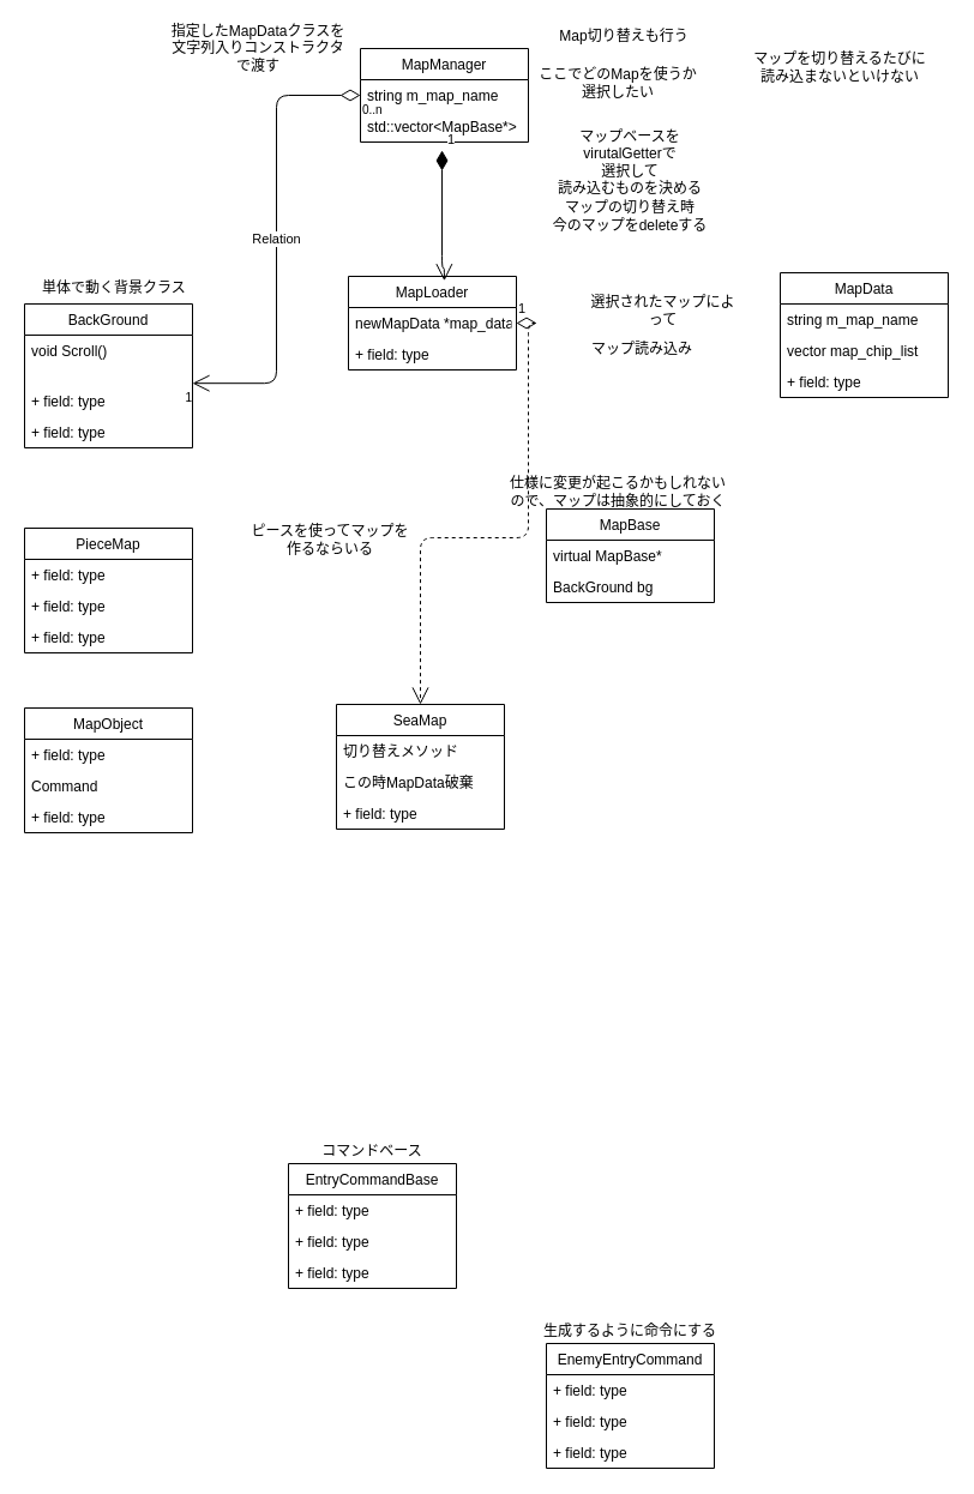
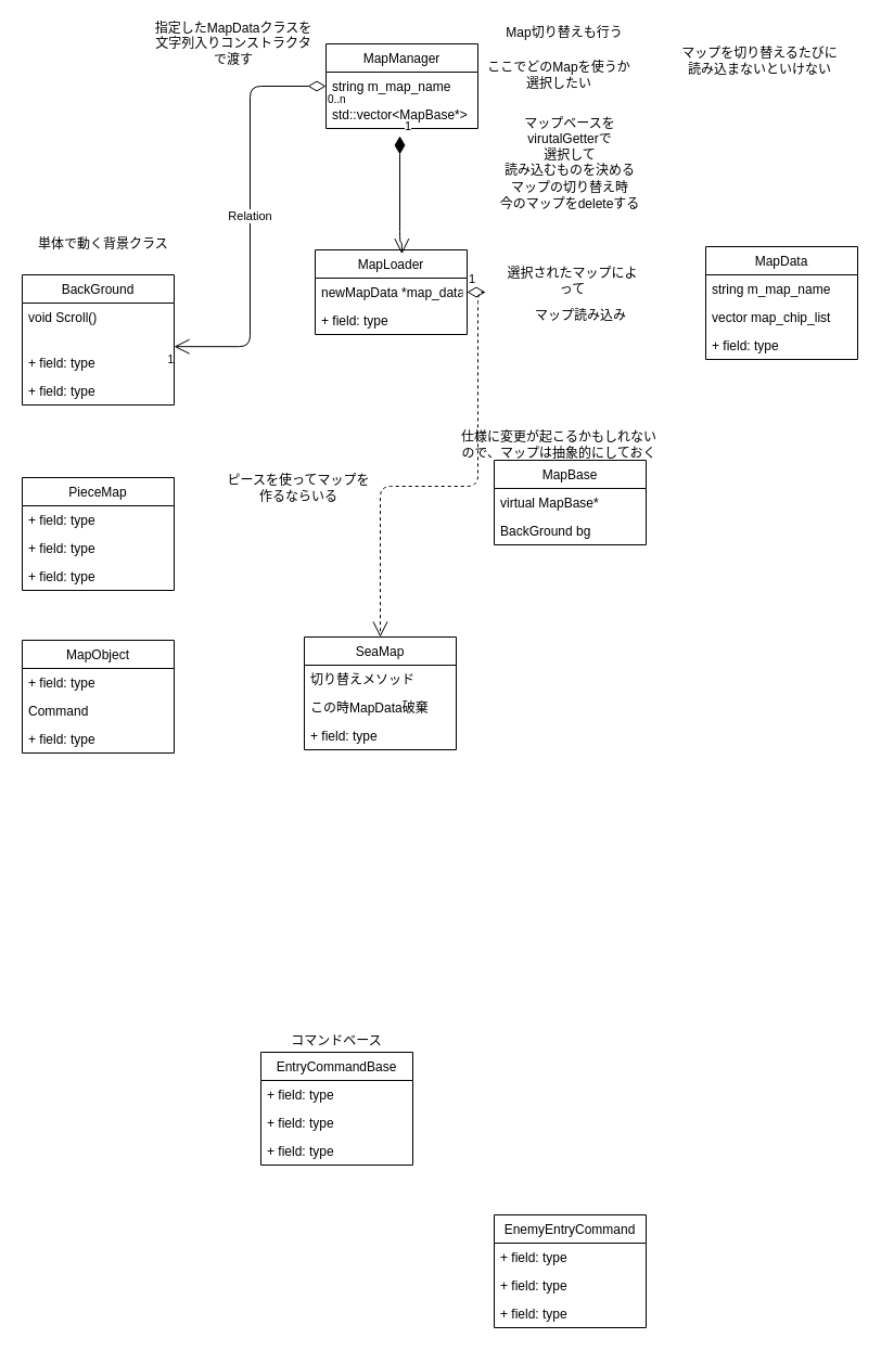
- <mxCell id="22" value="単体で動く背景クラス&lt;br&gt;" parent="1" vertex="1" style="text;html=1;strokeColor=none;fillColor=none;align=center;verticalAlign=middle;whiteSpace=wrap;rounded=0;"><mxGeometry as="geometry" height="20" width="130" x="30" y="230" /></mxCell>
+ <mxCell id="22" value="単体で動く背景クラス&lt;br&gt;" parent="1" vertex="1" style="text;html=1;strokeColor=none;fillColor=none;align=center;verticalAlign=middle;whiteSpace=wrap;rounded=0;"><mxGeometry x="30" y="215" as="geometry" height="20" width="130" /></mxCell>
- <mxCell id="33" value="選択されたマップによって&lt;br&gt;" parent="1" vertex="1" style="text;html=1;strokeColor=none;fillColor=none;align=center;verticalAlign=middle;whiteSpace=wrap;rounded=0;"><mxGeometry x="490" y="249" as="geometry" height="20" width="125" /></mxCell>
+ <mxCell id="33" value="選択されたマップによって&lt;br&gt;" parent="1" vertex="1" style="text;html=1;strokeColor=none;fillColor=none;align=center;verticalAlign=middle;whiteSpace=wrap;rounded=0;"><mxGeometry as="geometry" height="20" width="125" x="465" y="249" /></mxCell>
- <mxCell id="50" value="生成するように命令にする&lt;br&gt;" parent="1" vertex="1" style="text;html=1;strokeColor=none;fillColor=none;align=center;verticalAlign=middle;whiteSpace=wrap;rounded=0;"><mxGeometry as="geometry" height="20" width="150" x="450" y="1100" /></mxCell>
